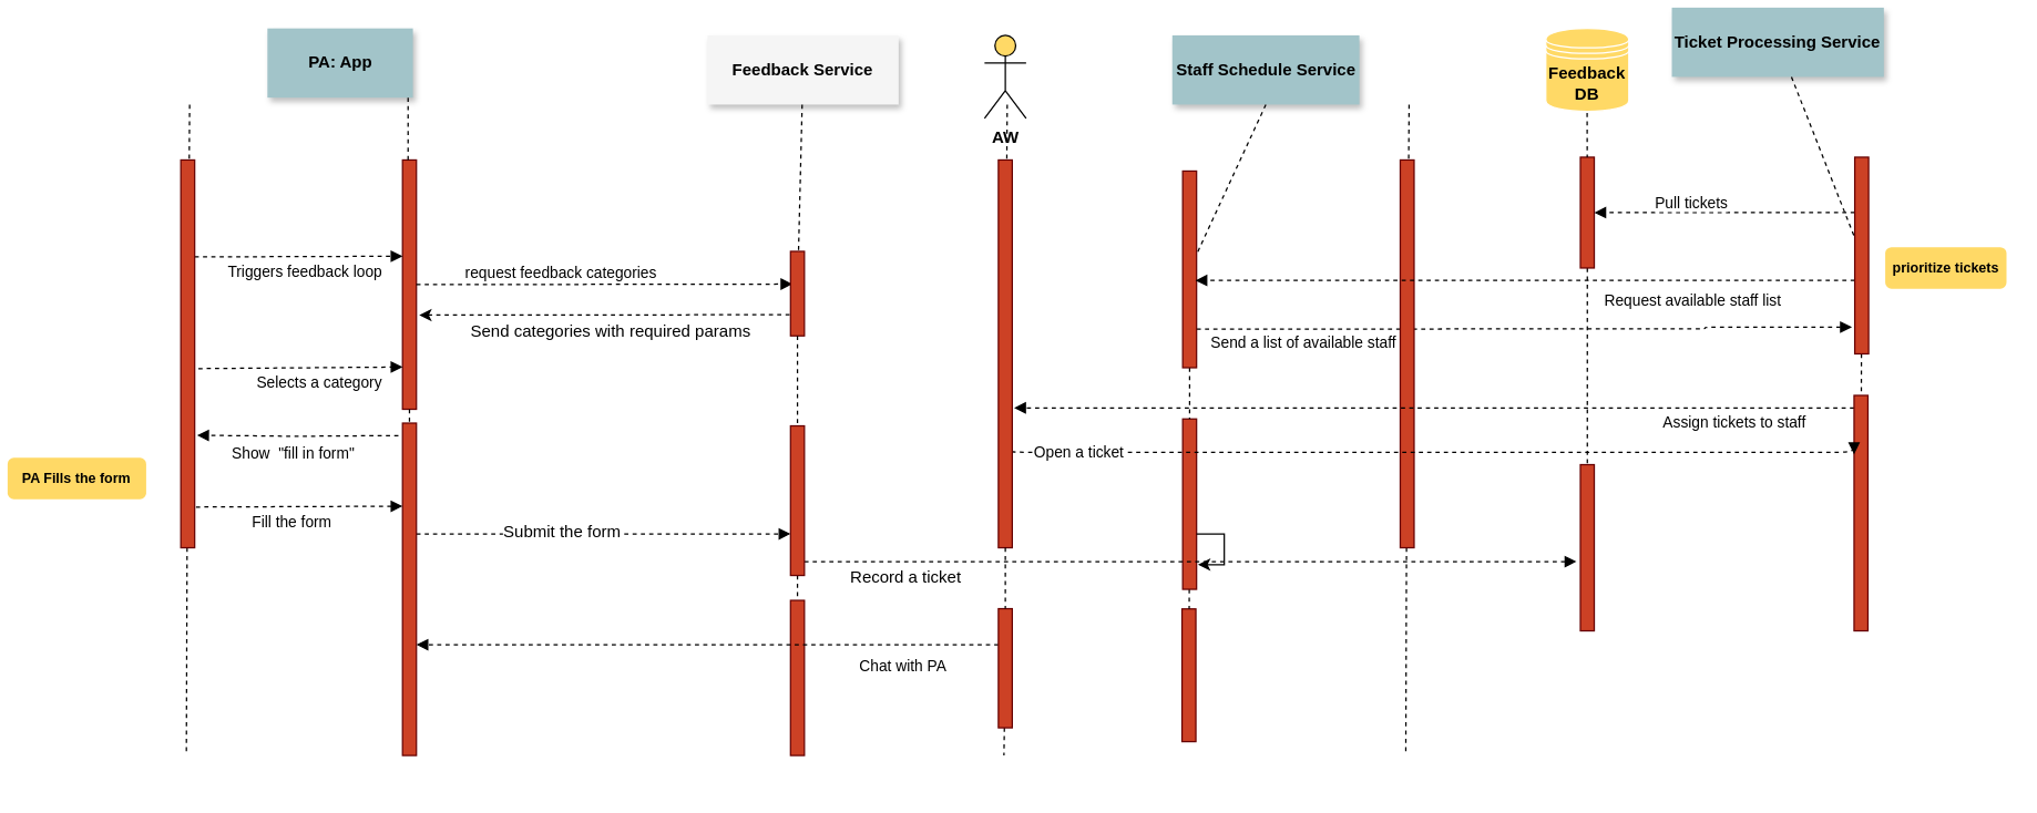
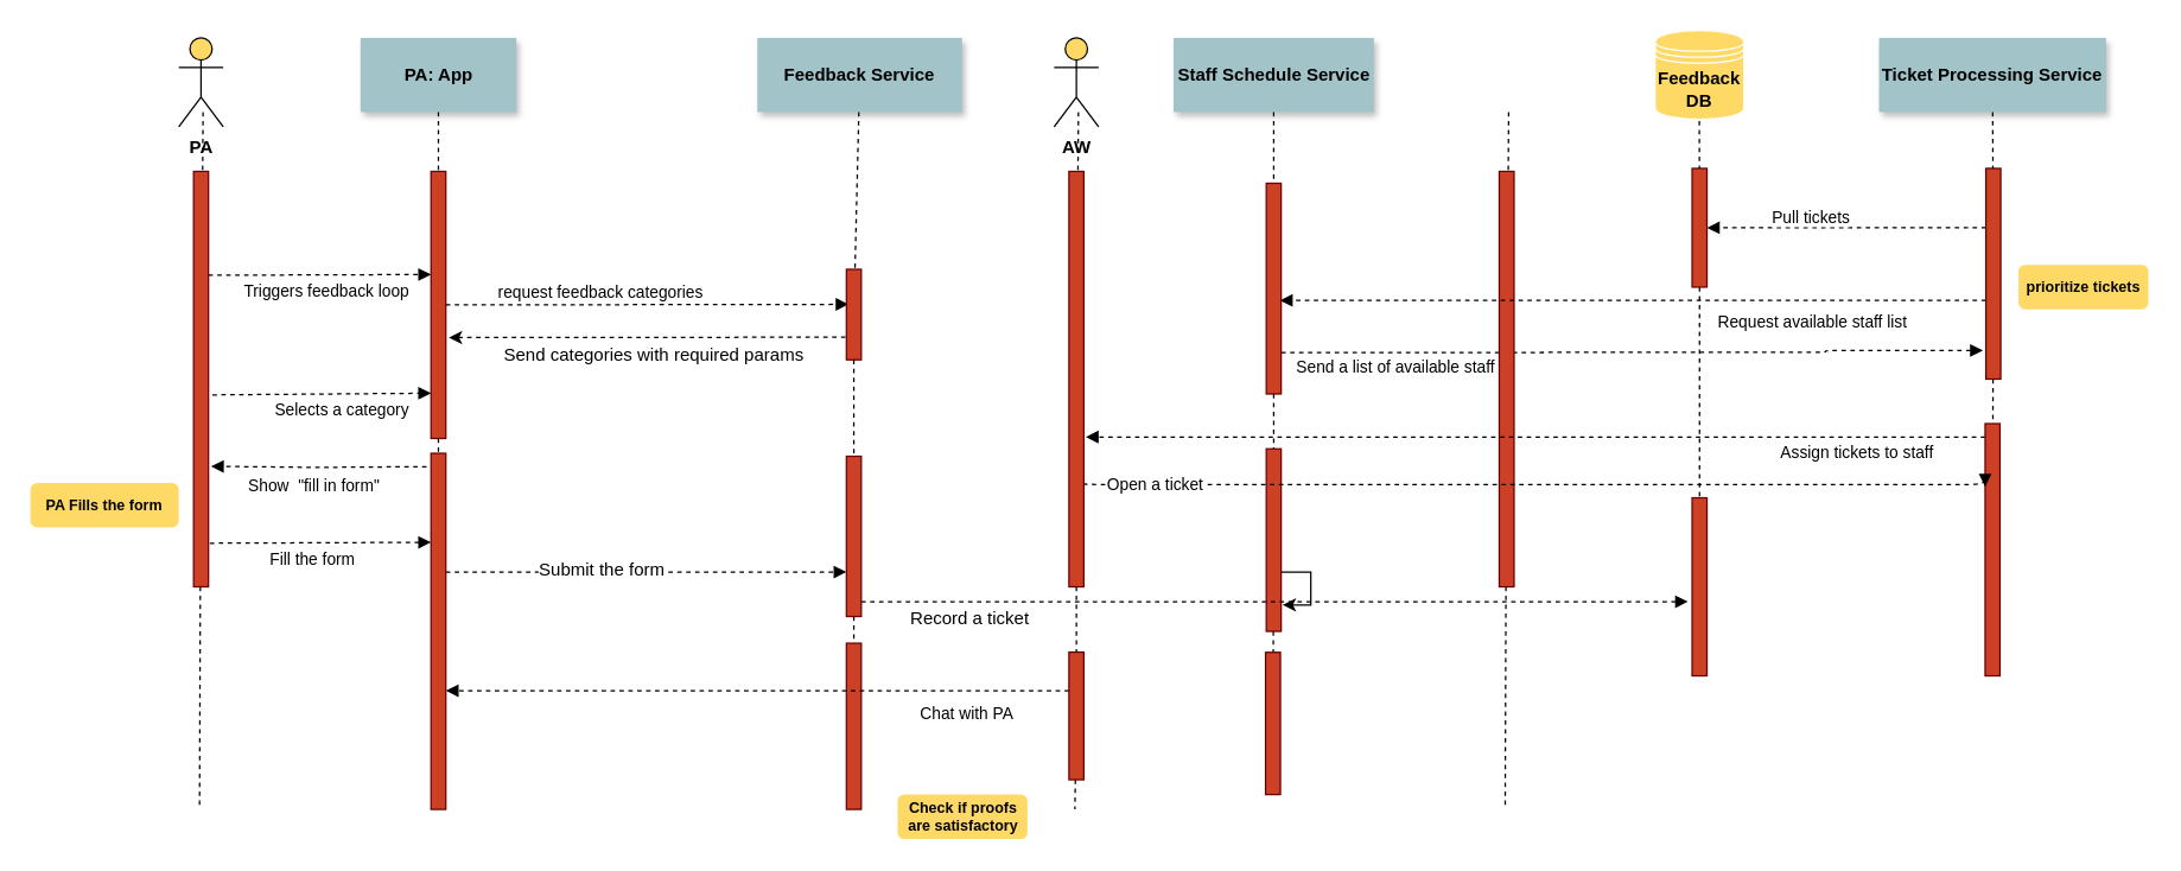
- <mxCell id="54" value="Ticket Processing Service" style="shadow=1;fillColor=#A2C4C9;strokeColor=none;whiteSpace=wrap;fontStyle=1" vertex="1" parent="1"><mxGeometry x="1206" y="5" width="153" height="50" as="geometry" /></mxCell>
+ <mxCell id="54" value="Ticket Processing Service" style="shadow=1;fillColor=#A2C4C9;strokeColor=none;whiteSpace=wrap;fontStyle=1" vertex="1" parent="1"><mxGeometry x="1266" y="25" width="153" height="50" as="geometry" /></mxCell>
- <mxCell id="3" value="PA: App" style="shadow=1;fillColor=#A2C4C9;strokeColor=none;whiteSpace=wrap;fontStyle=1" parent="1" vertex="1"><mxGeometry x="192.5" y="20" width="105" height="50" as="geometry" /></mxCell>
+ <mxCell id="3" value="PA: App" style="shadow=1;fillColor=#A2C4C9;strokeColor=none;whiteSpace=wrap;fontStyle=1" parent="1" vertex="1"><mxGeometry x="242.5" y="25" width="105" height="50" as="geometry" /></mxCell>
- <mxCell id="10" value="Feedback Service" style="shadow=1;fillColor=#f5f5f5;strokeColor=none;whiteSpace=wrap;fontStyle=1;" parent="1" vertex="1"><mxGeometry x="510" y="25" width="138" height="50" as="geometry" /></mxCell>
+ <mxCell id="10" value="Feedback Service" style="shadow=1;fillColor=#A2C4C9;strokeColor=none;whiteSpace=wrap;fontStyle=1" parent="1" vertex="1"><mxGeometry x="510" y="25" width="138" height="50" as="geometry" /></mxCell>
- <mxCell id="4" value="Staff Schedule Service" style="shadow=1;fillColor=#A2C4C9;strokeColor=none;whiteSpace=wrap;fontStyle=1" parent="1" vertex="1"><mxGeometry x="845.5" y="25" width="135" height="50" as="geometry" /></mxCell>
+ <mxCell id="4" value="Staff Schedule Service" style="shadow=1;fillColor=#A2C4C9;strokeColor=none;whiteSpace=wrap;fontStyle=1" parent="1" vertex="1"><mxGeometry x="790.5" y="25" width="135" height="50" as="geometry" /></mxCell>
+ <mxCell id="48" value="PA" style="shape=umlActor;verticalLabelPosition=bottom;labelBackgroundColor=none;verticalAlign=top;html=1;outlineConnect=0;fillColor=#FFD966;fontStyle=1" parent="45" vertex="1"><mxGeometry width="30" height="60" as="geometry" /></mxCell>
- <mxCell id="22" value="PA Fills the form" style="rounded=1;fontStyle=1;fillColor=#FFD966;strokeColor=none;whiteSpace=wrap;fontSize=10;" parent="1" vertex="1"><mxGeometry x="5" y="330" width="100" height="30" as="geometry" /></mxCell>
+ <mxCell id="22" value="PA Fills the form" style="rounded=1;fontStyle=1;fillColor=#FFD966;strokeColor=none;whiteSpace=wrap;fontSize=10;" parent="1" vertex="1"><mxGeometry x="20" y="325" width="100" height="30" as="geometry" /></mxCell>
+ <mxCell id="27" value="Check if proofs are satisfactory" style="rounded=1;fontStyle=1;fillColor=#FFD966;strokeColor=none;whiteSpace=wrap;fontSize=10;" parent="1" vertex="1"><mxGeometry x="604.5" y="535" width="87.5" height="30" as="geometry" /></mxCell>
